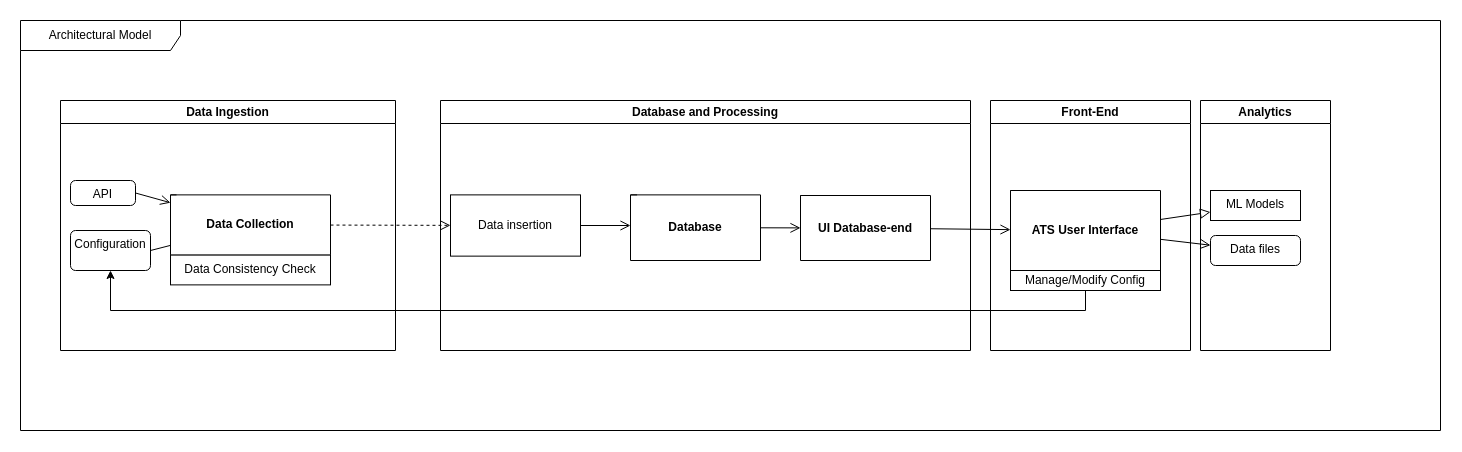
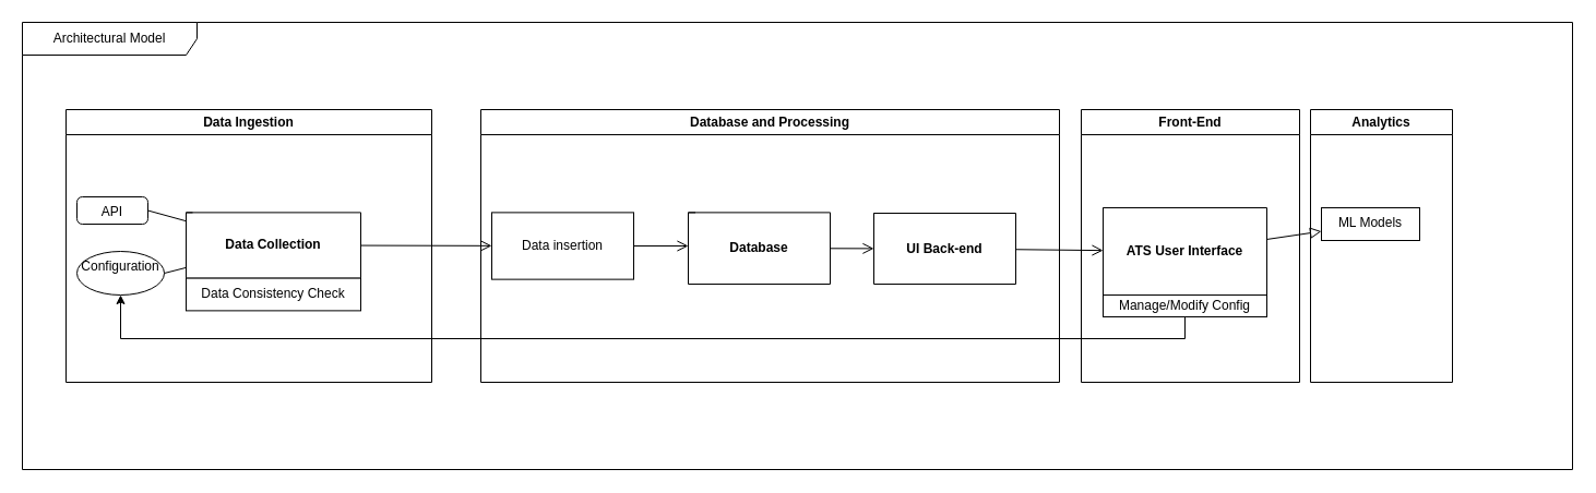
- <mxCell id="11" value="" style="endArrow=open;startArrow=none;endFill=0;startFill=0;endSize=8;html=1;verticalAlign=bottom;labelBackgroundColor=none;strokeWidth=1;rounded=0;exitX=1;exitY=0.5;exitDx=0;exitDy=0;" edge="1" parent="6" source="8" target="12"><mxGeometry width="160" relative="1" as="geometry"><mxPoint x="220" y="130" as="sourcePoint" /><mxPoint x="110" y="95" as="targetPoint" /></mxGeometry></mxCell>
+ <mxCell id="11" value="" style="endArrow=none;startArrow=none;endFill=0;startFill=0;endSize=8;html=1;verticalAlign=bottom;labelBackgroundColor=none;strokeWidth=1;rounded=0;exitX=1;exitY=0.5;exitDx=0;exitDy=0;" edge="1" parent="6" source="8" target="12"><mxGeometry width="160" relative="1" as="geometry"><mxPoint x="220" y="130" as="sourcePoint" /><mxPoint x="110" y="95" as="targetPoint" /></mxGeometry></mxCell>
- <mxCell id="19" value="" style="endArrow=open;startArrow=none;endFill=0;startFill=0;endSize=8;html=1;verticalAlign=bottom;labelBackgroundColor=none;strokeWidth=1;rounded=0;dashed=1;" edge="1" parent="2" source="12" target="14"><mxGeometry width="160" relative="1" as="geometry"><mxPoint x="170" y="290" as="sourcePoint" /><mxPoint x="390" y="180" as="targetPoint" /></mxGeometry></mxCell>
+ <mxCell id="19" value="" style="endArrow=open;startArrow=none;endFill=0;startFill=0;endSize=8;html=1;verticalAlign=bottom;labelBackgroundColor=none;strokeWidth=1;rounded=0;" edge="1" parent="2" source="12" target="14"><mxGeometry width="160" relative="1" as="geometry"><mxPoint x="170" y="290" as="sourcePoint" /><mxPoint x="390" y="180" as="targetPoint" /></mxGeometry></mxCell>
- <mxCell id="17" value="UI Database-end" style="shape=folder;fontStyle=1;tabWidth=0;tabHeight=0;tabPosition=left;html=1;boundedLbl=1;whiteSpace=wrap;" vertex="1" parent="13"><mxGeometry x="360" y="95" width="130" height="65" as="geometry" /></mxCell>
+ <mxCell id="17" value="UI Back-end" style="shape=folder;fontStyle=1;tabWidth=0;tabHeight=0;tabPosition=left;html=1;boundedLbl=1;whiteSpace=wrap;" vertex="1" parent="13"><mxGeometry x="360" y="95" width="130" height="65" as="geometry" /></mxCell>
- <mxCell id="5" value="" style="endArrow=open;startArrow=none;endFill=0;startFill=0;endSize=8;html=1;verticalAlign=bottom;labelBackgroundColor=none;strokeWidth=1;rounded=0;" edge="1" parent="2" source="21" target="24"><mxGeometry width="160" relative="1" as="geometry"><mxPoint x="1140" y="209.5" as="sourcePoint" /><mxPoint x="1190" y="209.5" as="targetPoint" /></mxGeometry></mxCell>
- <mxCell id="9" value="Configuration" style="html=1;align=center;verticalAlign=top;rounded=1;absoluteArcSize=1;arcSize=10;dashed=0;whiteSpace=wrap;" vertex="1" parent="6"><mxGeometry x="10" y="130" width="80" height="40" as="geometry" /></mxCell>
+ <mxCell id="9" value="Configuration" style="ellipse;html=1;align=center;verticalAlign=top;absoluteArcSize=1;arcSize=10;dashed=0;whiteSpace=wrap;" vertex="1" parent="6"><mxGeometry x="10" y="130" width="80" height="40" as="geometry" /></mxCell>
- <mxCell id="24" value="Data files" style="html=1;align=center;verticalAlign=top;rounded=1;absoluteArcSize=1;arcSize=10;dashed=0;whiteSpace=wrap;" vertex="1" parent="23"><mxGeometry x="10" y="135" width="90" height="30" as="geometry" /></mxCell>
